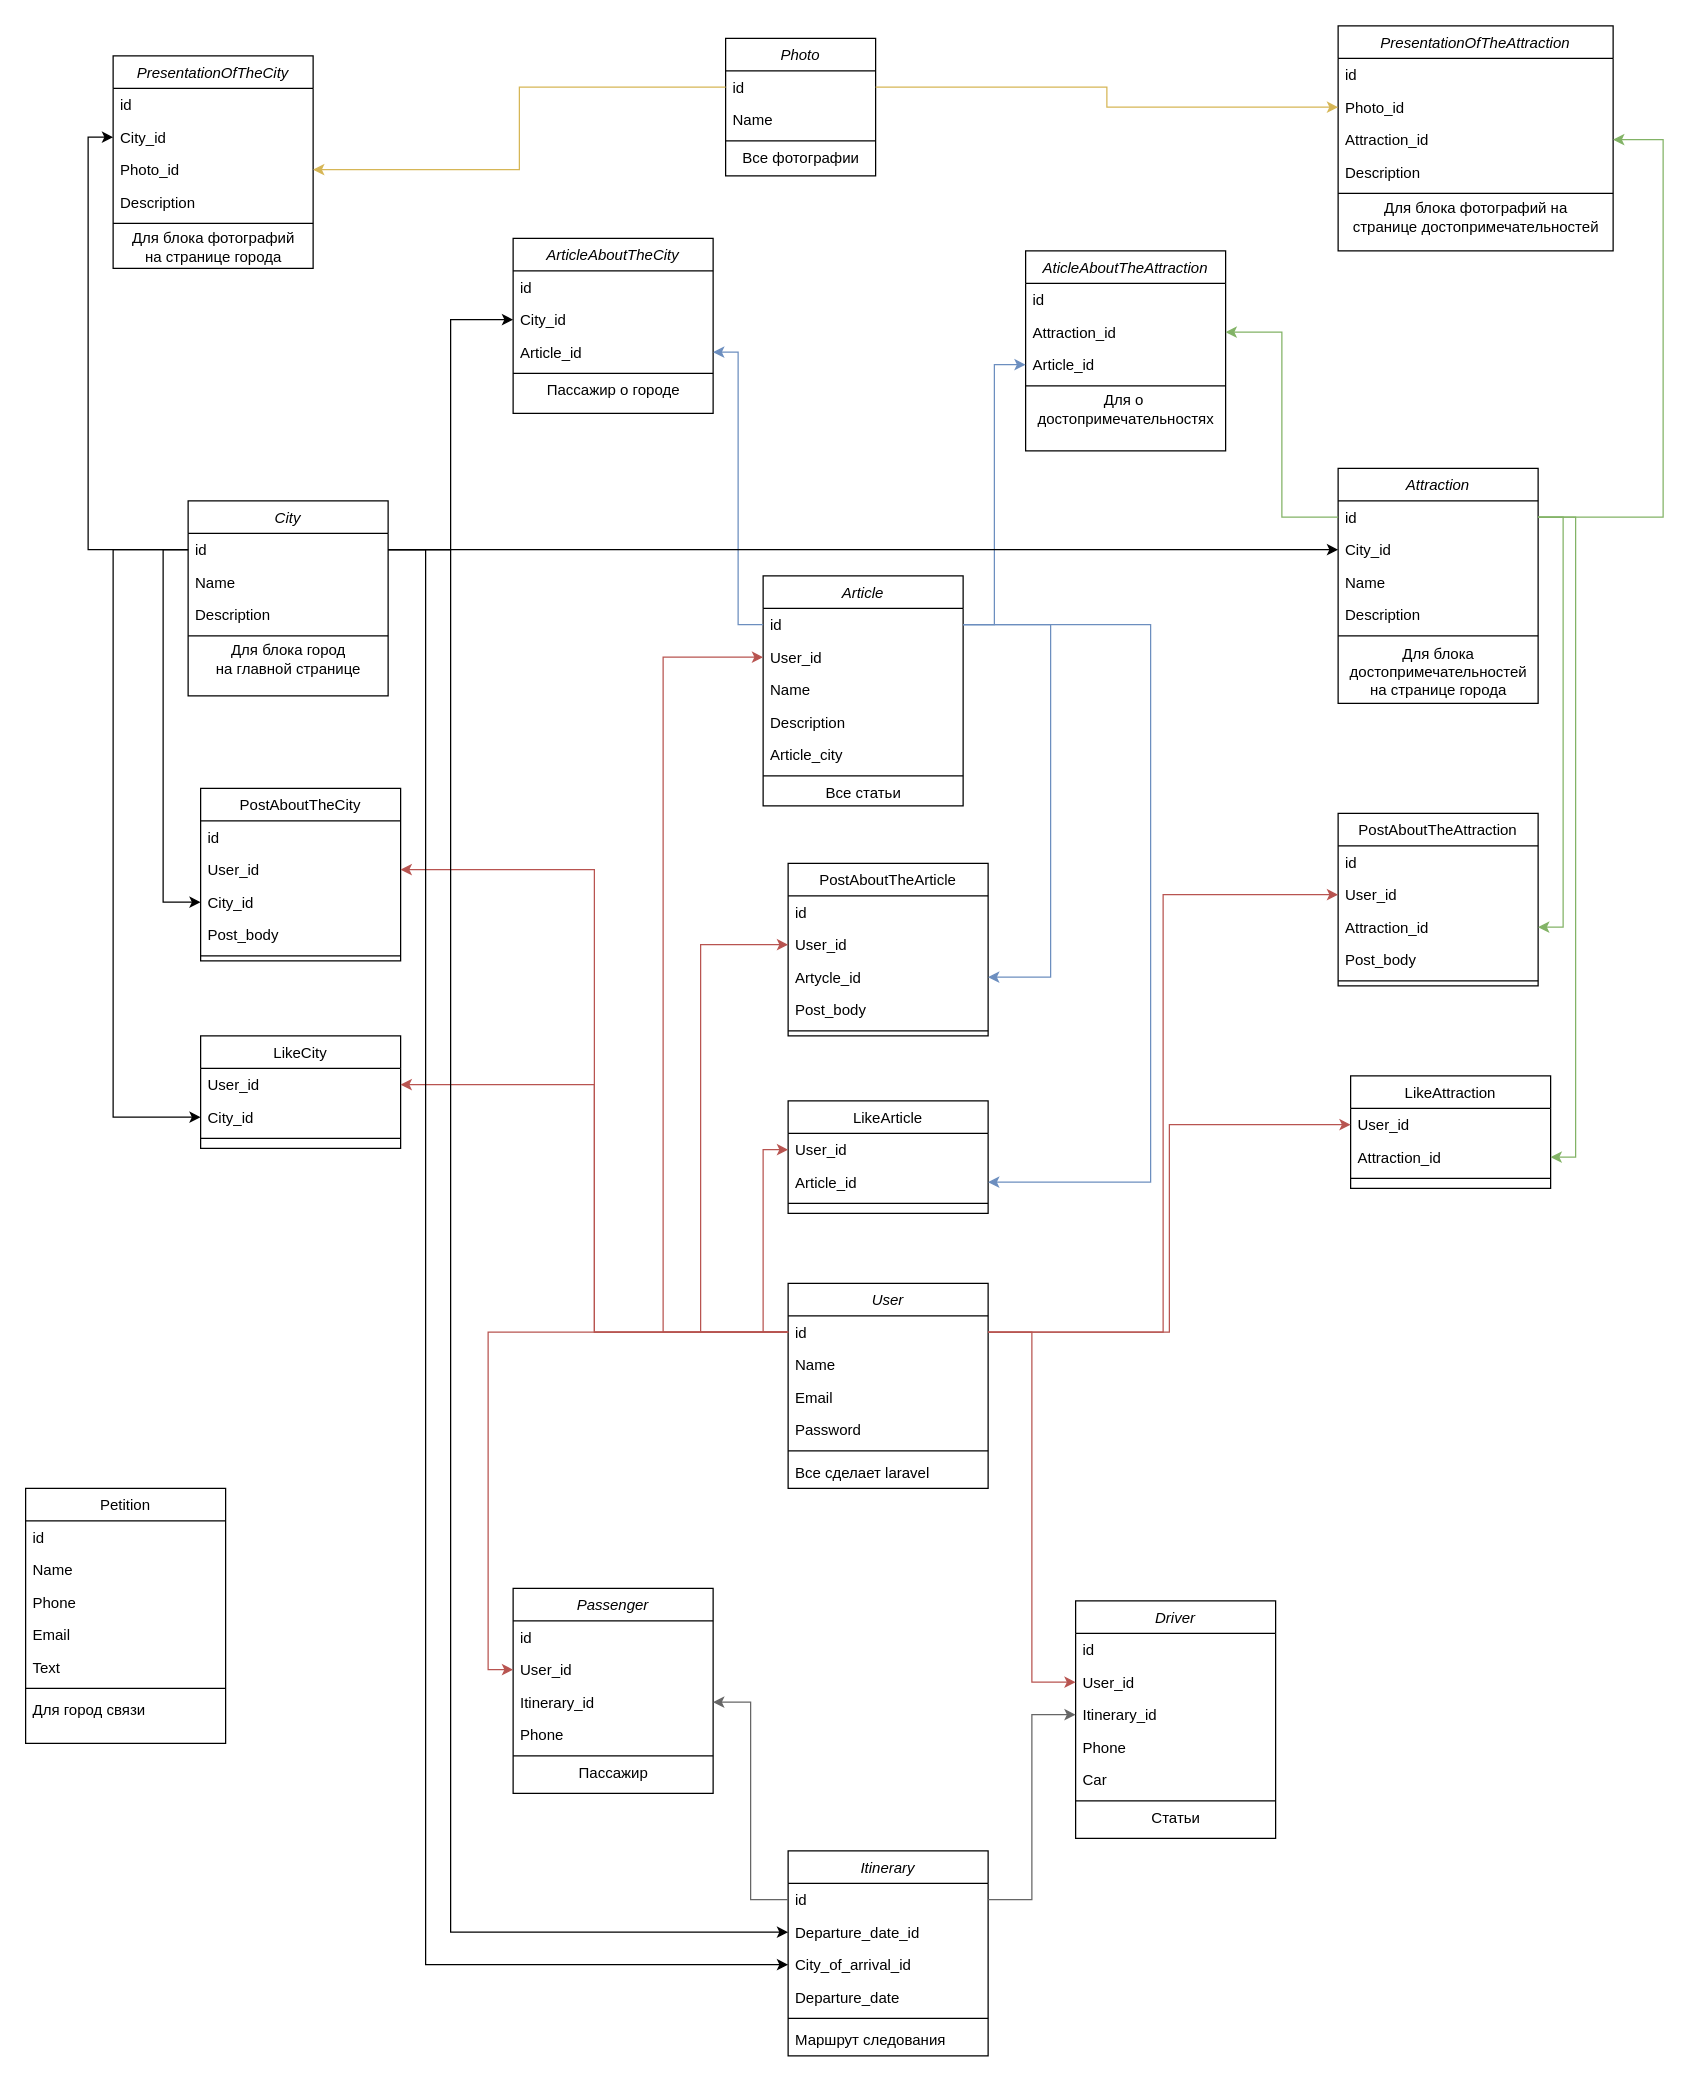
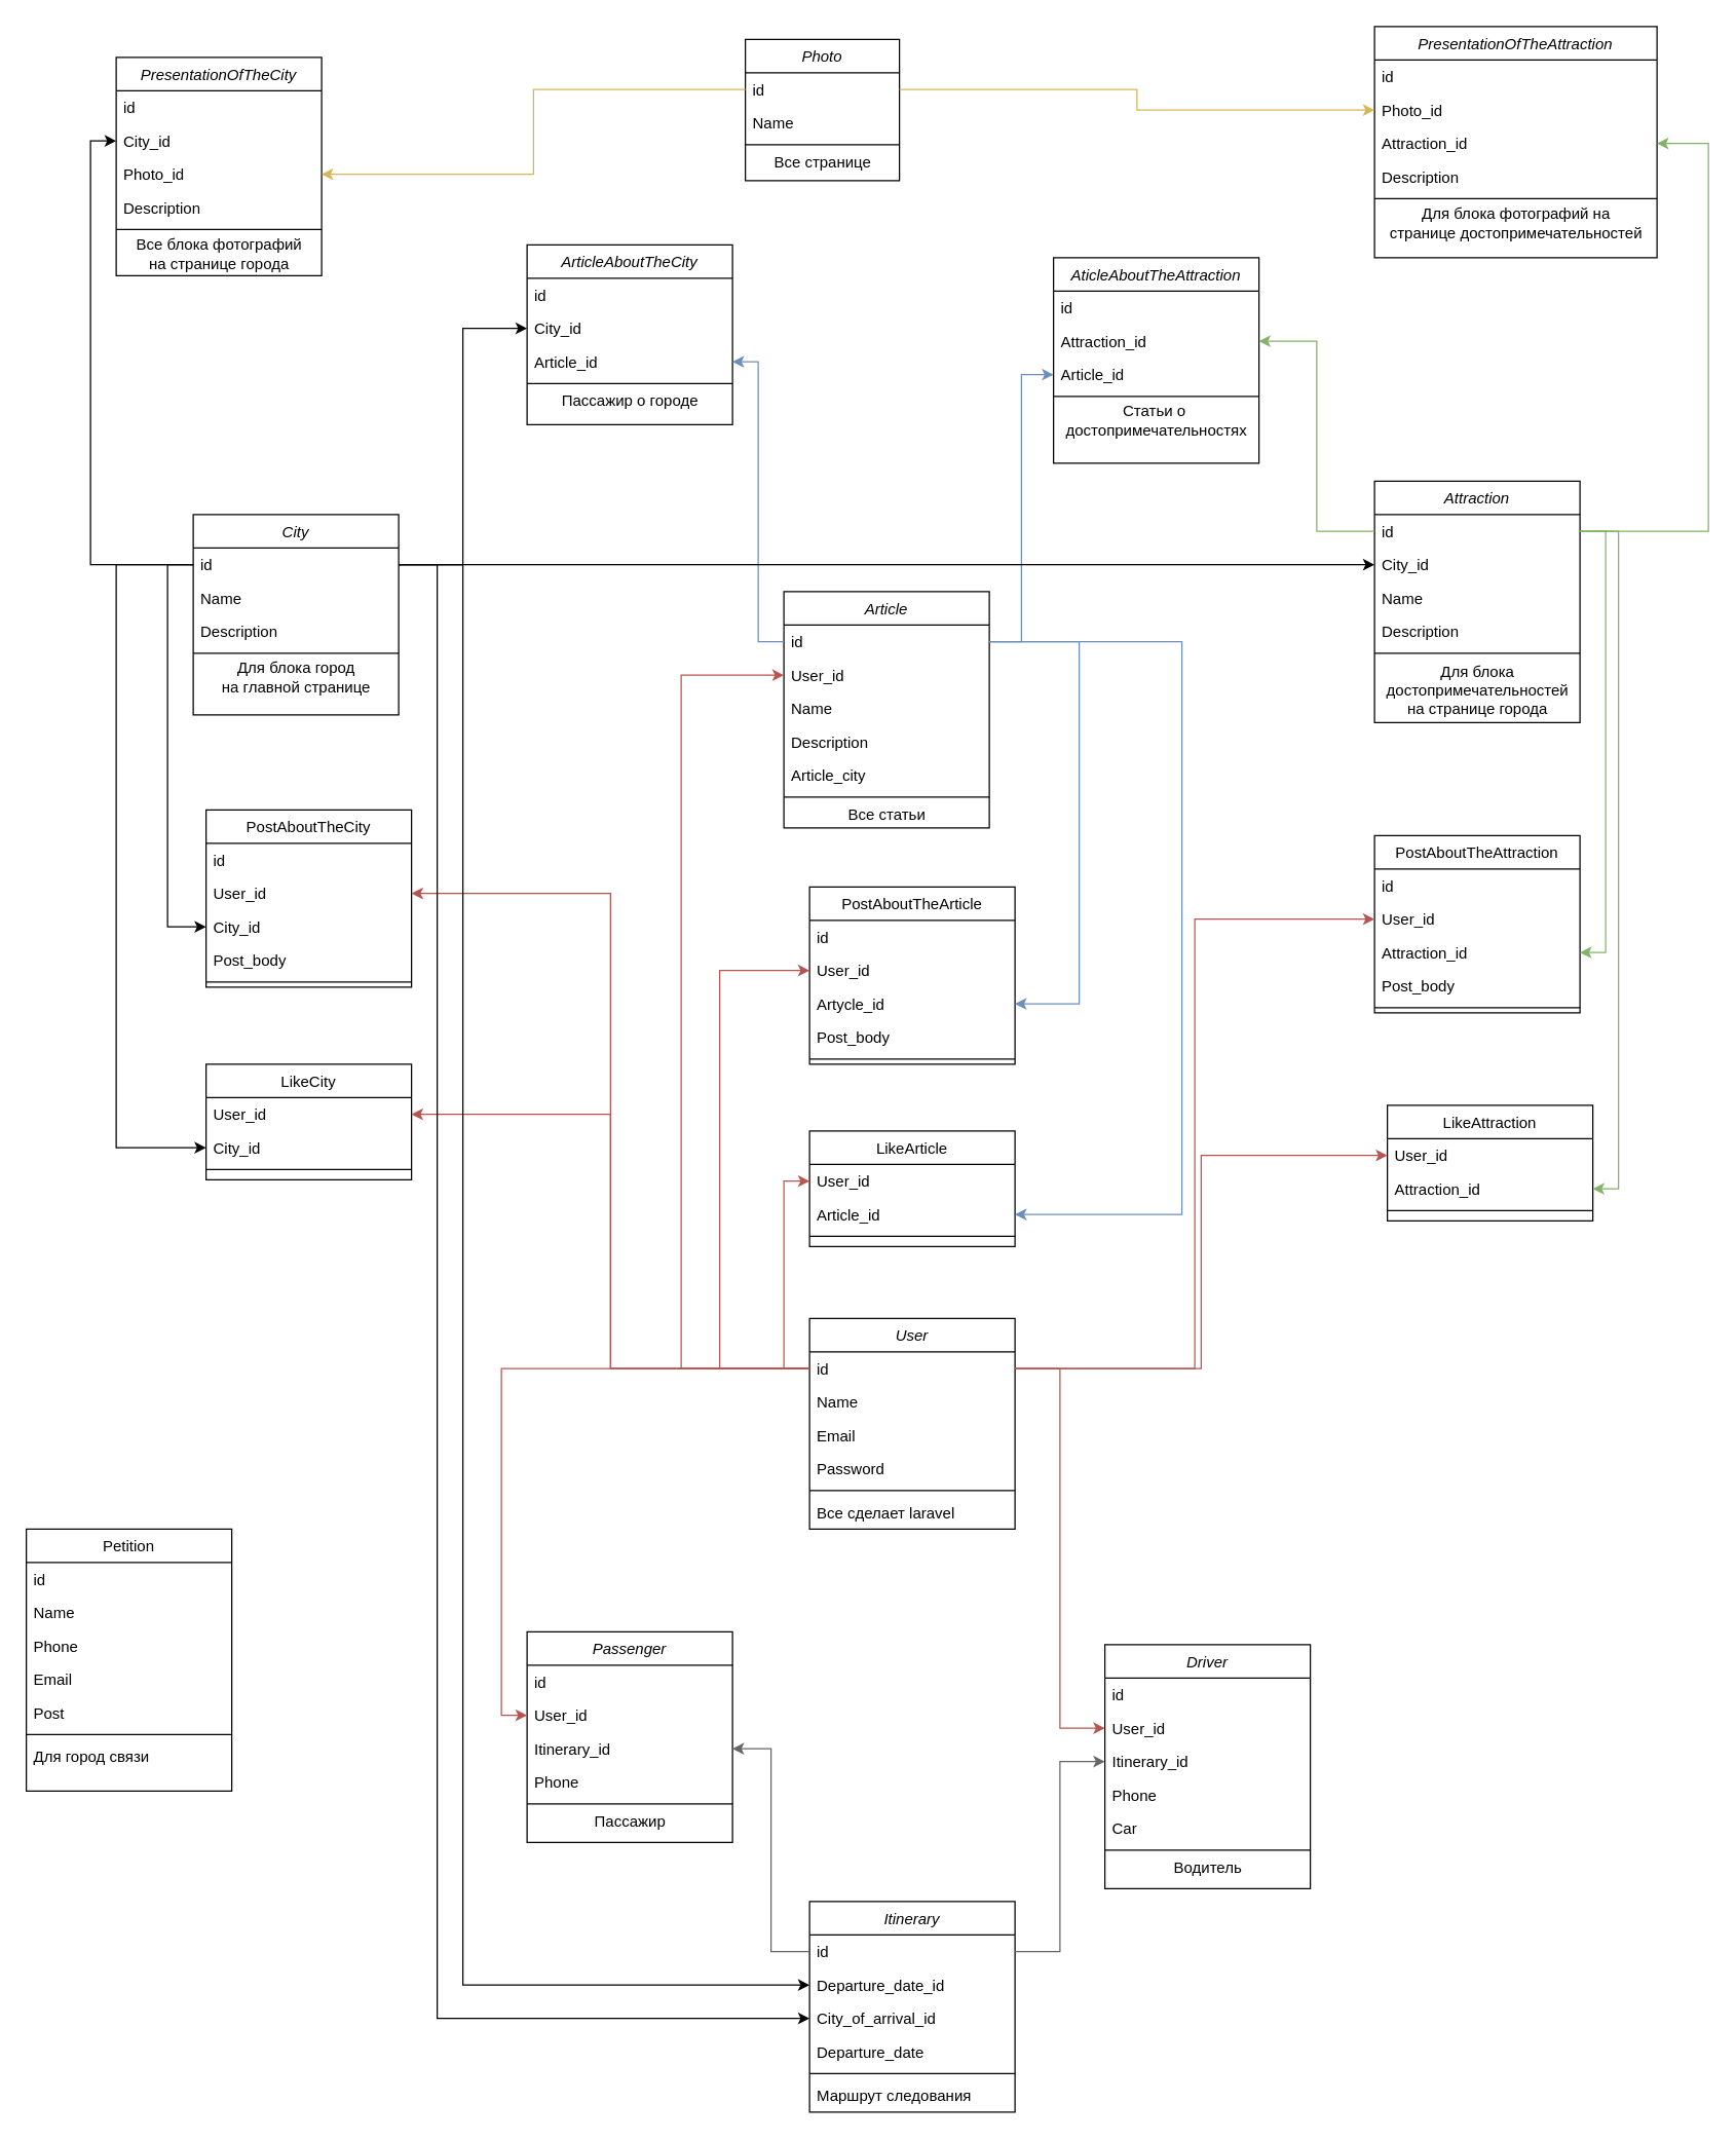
- <mxCell id="31" value="Все фотографии" style="text;html=1;align=center;verticalAlign=middle;resizable=0;points=[];autosize=1;strokeColor=none;fillColor=none;" vertex="1" parent="27"><mxGeometry y="86" width="120" height="20" as="geometry" /></mxCell>
+ <mxCell id="31" value="Все странице" style="text;html=1;align=center;verticalAlign=middle;resizable=0;points=[];autosize=1;strokeColor=none;fillColor=none;" vertex="1" parent="27"><mxGeometry y="86" width="120" height="20" as="geometry" /></mxCell>
- <mxCell id="53" value="Для блока фотографий &lt;br&gt;на странице города" style="text;html=1;align=center;verticalAlign=middle;resizable=0;points=[];autosize=1;strokeColor=none;fillColor=none;" vertex="1" parent="47"><mxGeometry y="138" width="160" height="30" as="geometry" /></mxCell>
+ <mxCell id="53" value="Все блока фотографий &lt;br&gt;на странице города" style="text;html=1;align=center;verticalAlign=middle;resizable=0;points=[];autosize=1;strokeColor=none;fillColor=none;" vertex="1" parent="47"><mxGeometry y="138" width="160" height="30" as="geometry" /></mxCell>
- <mxCell id="59" value="Для о&amp;nbsp;&lt;br&gt;достопримечательностях" style="text;html=1;align=center;verticalAlign=middle;resizable=0;points=[];autosize=1;strokeColor=none;fillColor=none;" vertex="1" parent="54"><mxGeometry y="112" width="160" height="30" as="geometry" /></mxCell>
+ <mxCell id="59" value="Статьи о&amp;nbsp;&lt;br&gt;достопримечательностях" style="text;html=1;align=center;verticalAlign=middle;resizable=0;points=[];autosize=1;strokeColor=none;fillColor=none;" vertex="1" parent="54"><mxGeometry y="112" width="160" height="30" as="geometry" /></mxCell>
- <mxCell id="18" value="Text" style="text;align=left;verticalAlign=top;spacingLeft=4;spacingRight=4;overflow=hidden;rotatable=0;points=[[0,0.5],[1,0.5]];portConstraint=eastwest;rounded=0;shadow=0;html=0;" parent="13" vertex="1"><mxGeometry y="130" width="160" height="26" as="geometry" /></mxCell>
+ <mxCell id="18" value="Post" style="text;align=left;verticalAlign=top;spacingLeft=4;spacingRight=4;overflow=hidden;rotatable=0;points=[[0,0.5],[1,0.5]];portConstraint=eastwest;rounded=0;shadow=0;html=0;" parent="13" vertex="1"><mxGeometry y="130" width="160" height="26" as="geometry" /></mxCell>
- <mxCell id="135" value="Статьи" style="text;html=1;align=center;verticalAlign=middle;resizable=0;points=[];autosize=1;strokeColor=none;fillColor=none;" vertex="1" parent="128"><mxGeometry y="164" width="160" height="20" as="geometry" /></mxCell>
+ <mxCell id="135" value="Водитель" style="text;html=1;align=center;verticalAlign=middle;resizable=0;points=[];autosize=1;strokeColor=none;fillColor=none;" vertex="1" parent="128"><mxGeometry y="164" width="160" height="20" as="geometry" /></mxCell>
